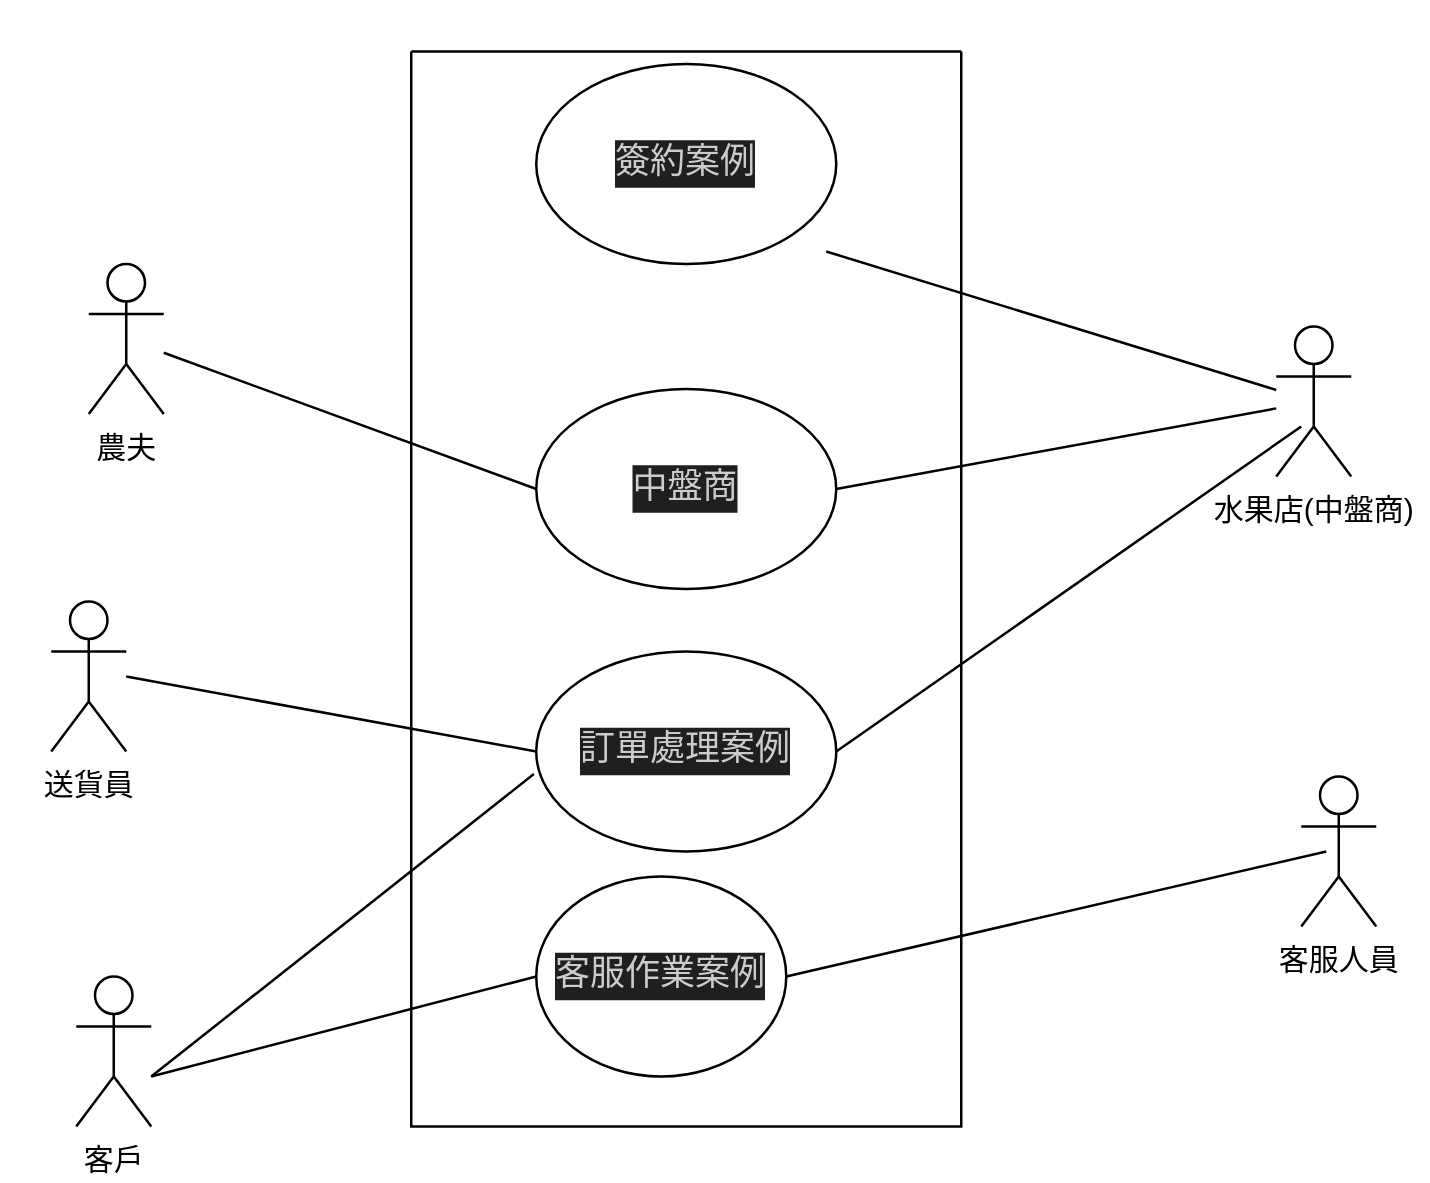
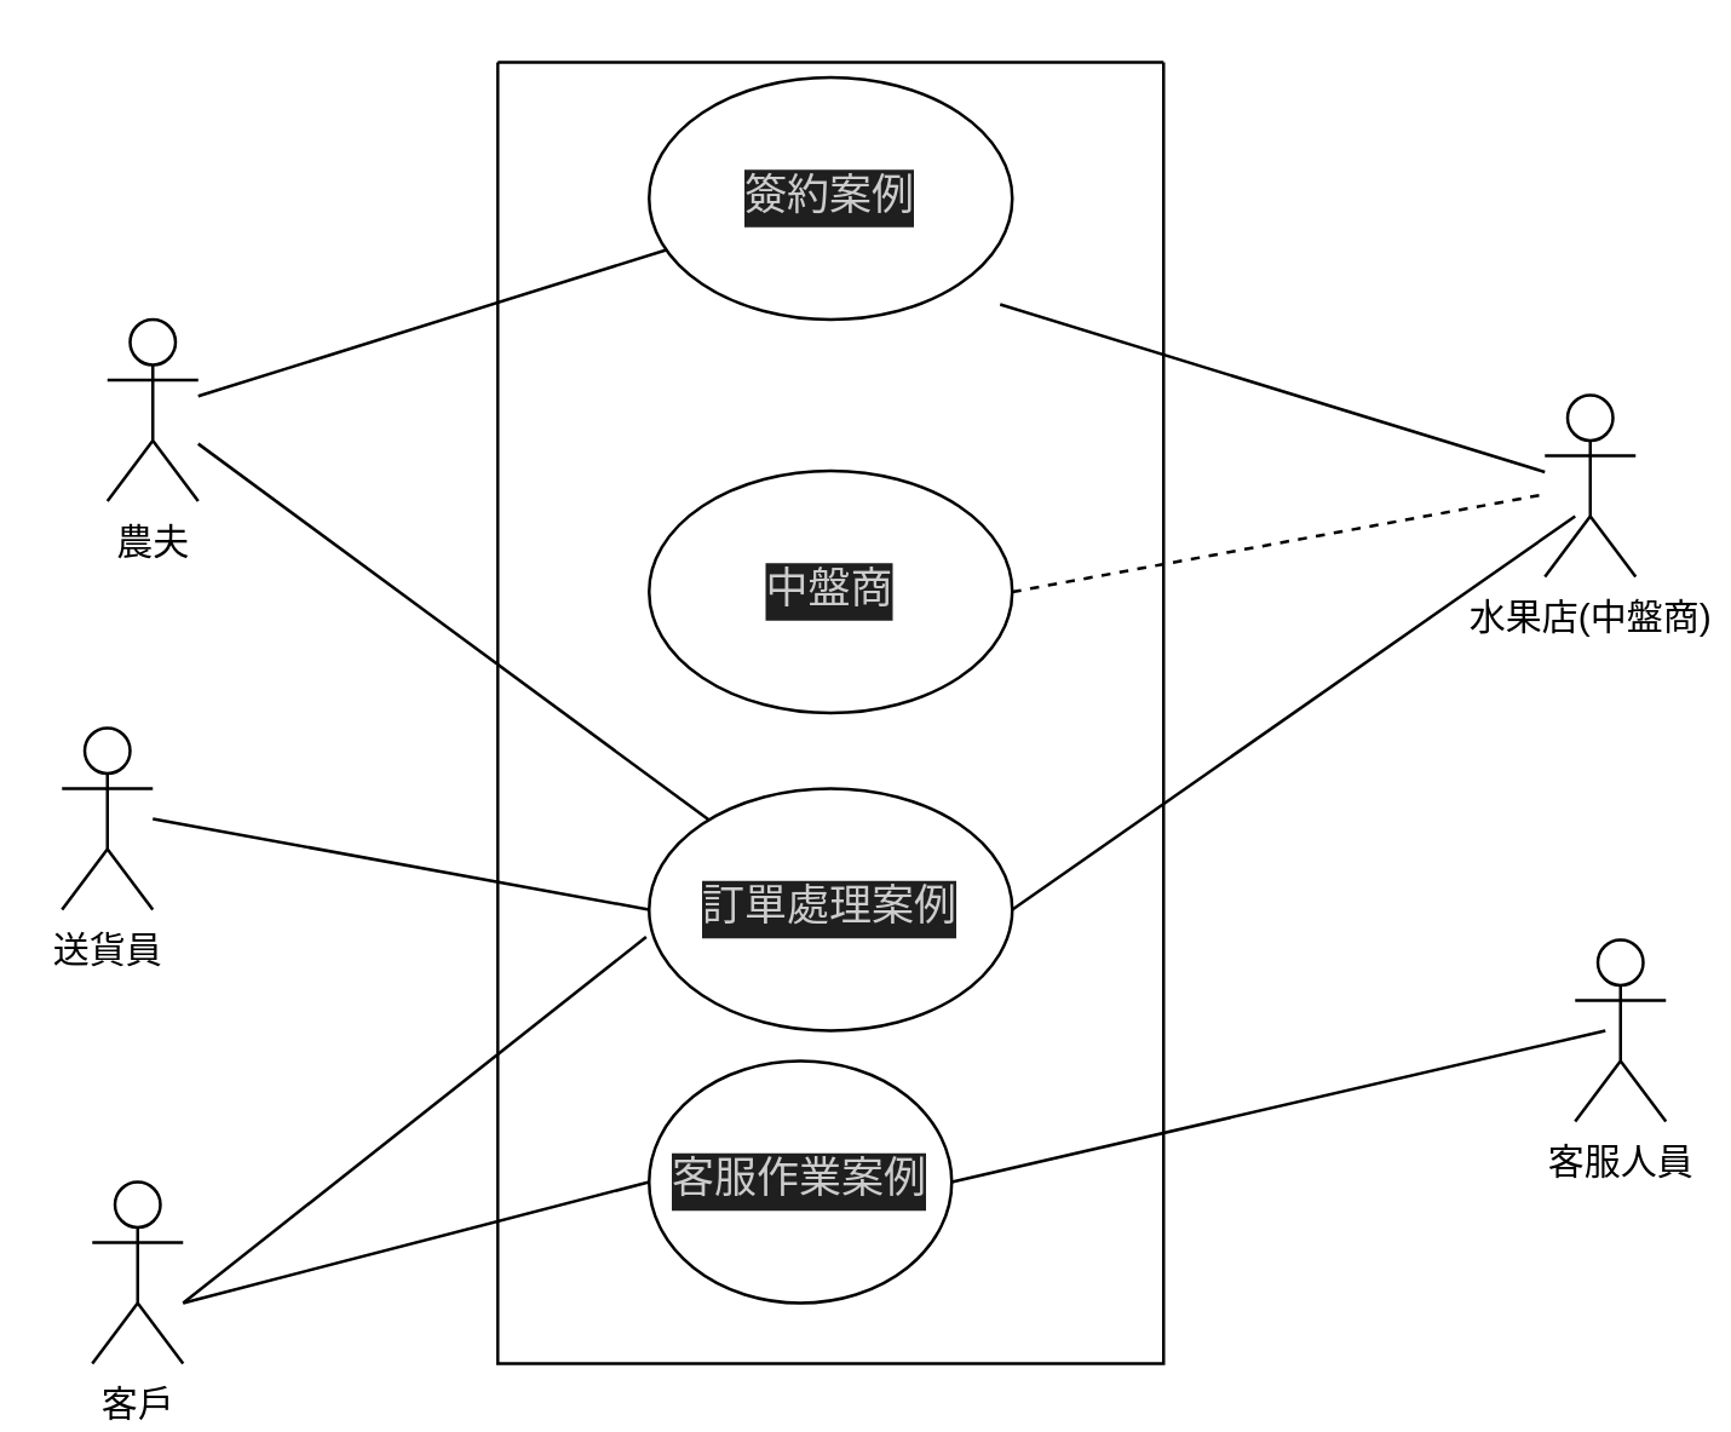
+ <mxCell id="10" value="" style="endArrow=none;html=1;" edge="1" parent="1" source="8" target="3"><mxGeometry width="50" height="50" relative="1" as="geometry"><mxPoint x="70" y="70" as="sourcePoint" /><mxPoint x="120" y="20" as="targetPoint" /></mxGeometry></mxCell>
- <mxCell id="11" value="" style="endArrow=none;html=1;entryX=0;entryY=0.5;entryDx=0;entryDy=0;" edge="1" parent="1" source="8" target="4"><mxGeometry width="50" height="50" relative="1" as="geometry"><mxPoint x="50" y="180" as="sourcePoint" /><mxPoint x="100" y="130" as="targetPoint" /></mxGeometry></mxCell>
+ <mxCell id="11" value="" style="endArrow=none;html=1;" edge="1" parent="1" source="8" target="5"><mxGeometry width="50" height="50" relative="1" as="geometry"><mxPoint x="50" y="180" as="sourcePoint" /><mxPoint x="100" y="130" as="targetPoint" /></mxGeometry></mxCell>
- <mxCell id="12" value="" style="endArrow=none;html=1;exitX=1;exitY=0.5;exitDx=0;exitDy=0;" edge="1" parent="1" source="4" target="9"><mxGeometry width="50" height="50" relative="1" as="geometry"><mxPoint x="400" y="220" as="sourcePoint" /><mxPoint x="450" y="170" as="targetPoint" /></mxGeometry></mxCell>
+ <mxCell id="12" value="" style="endArrow=none;html=1;exitX=1;exitY=0.5;exitDx=0;exitDy=0;dashed=1;" edge="1" parent="1" source="4" target="9"><mxGeometry width="50" height="50" relative="1" as="geometry"><mxPoint x="400" y="220" as="sourcePoint" /><mxPoint x="450" y="170" as="targetPoint" /></mxGeometry></mxCell>
